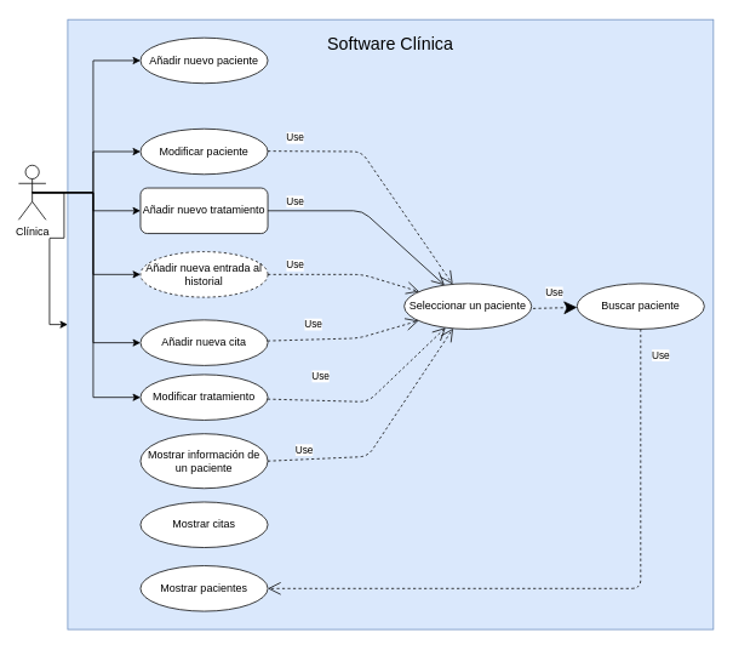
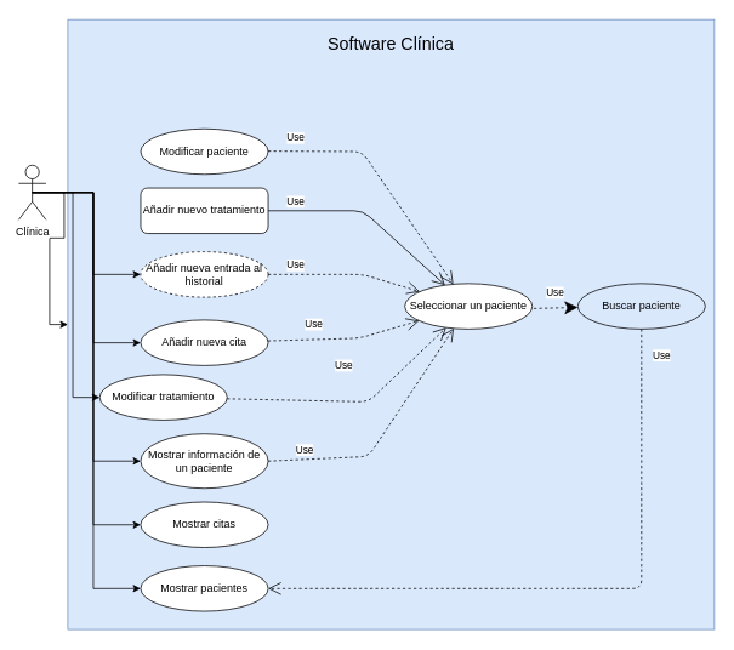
- <mxCell id="14" style="edgeStyle=orthogonalEdgeStyle;rounded=0;orthogonalLoop=1;jettySize=auto;html=1;exitX=0.5;exitY=0.5;exitDx=0;exitDy=0;exitPerimeter=0;entryX=0;entryY=0.5;entryDx=0;entryDy=0;" edge="1" parent="1" source="22" target="4"><mxGeometry relative="1" as="geometry" /></mxCell>
- <mxCell id="4" value="Añadir nuevo paciente" style="ellipse;whiteSpace=wrap;html=1;" vertex="1" parent="1"><mxGeometry x="154" y="40" width="140" height="50" as="geometry" /></mxCell>
- <mxCell id="20" style="edgeStyle=orthogonalEdgeStyle;rounded=0;orthogonalLoop=1;jettySize=auto;html=1;exitX=0.5;exitY=0.5;exitDx=0;exitDy=0;exitPerimeter=0;" edge="1" parent="1" source="22" target="11"><mxGeometry relative="1" as="geometry" /></mxCell>
+ <mxCell id="20" style="edgeStyle=orthogonalEdgeStyle;rounded=0;orthogonalLoop=1;jettySize=auto;html=1;exitX=0.5;exitY=0.5;exitDx=0;exitDy=0;exitPerimeter=0;entryX=0;entryY=0.5;entryDx=0;entryDy=0;" edge="1" parent="1" source="22" target="8"><mxGeometry relative="1" as="geometry" /></mxCell>
- <mxCell id="19" style="edgeStyle=orthogonalEdgeStyle;rounded=0;orthogonalLoop=1;jettySize=auto;html=1;exitX=0.5;exitY=0.5;exitDx=0;exitDy=0;exitPerimeter=0;" edge="1" parent="1" source="22" target="6"><mxGeometry relative="1" as="geometry" /></mxCell>
+ <mxCell id="19" style="edgeStyle=orthogonalEdgeStyle;rounded=0;orthogonalLoop=1;jettySize=auto;html=1;exitX=0.5;exitY=0.5;exitDx=0;exitDy=0;exitPerimeter=0;entryX=0;entryY=0.5;entryDx=0;entryDy=0;" edge="1" parent="1" source="22" target="10"><mxGeometry relative="1" as="geometry" /></mxCell>
- <mxCell id="13" value="Buscar paciente" style="ellipse;whiteSpace=wrap;html=1;" vertex="1" parent="1"><mxGeometry x="634" y="310" width="140" height="50" as="geometry" /></mxCell>
+ <mxCell id="13" value="Buscar paciente" style="ellipse;whiteSpace=wrap;html=1;fillColor=#dae8fc;" vertex="1" parent="1"><mxGeometry x="634" y="310" width="140" height="50" as="geometry" /></mxCell>
- <mxCell id="12" value="Modificar tratamiento" style="ellipse;whiteSpace=wrap;html=1;" vertex="1" parent="1"><mxGeometry x="154" y="410" width="140" height="50" as="geometry" /></mxCell>
+ <mxCell id="12" value="Modificar tratamiento" style="ellipse;whiteSpace=wrap;html=1;" vertex="1" parent="1"><mxGeometry x="109" y="410" width="140" height="50" as="geometry" /></mxCell>
+ <mxCell id="21" style="edgeStyle=orthogonalEdgeStyle;rounded=0;orthogonalLoop=1;jettySize=auto;html=1;exitX=0.5;exitY=0.5;exitDx=0;exitDy=0;exitPerimeter=0;entryX=0;entryY=0.5;entryDx=0;entryDy=0;" edge="1" parent="1" source="22" target="3"><mxGeometry relative="1" as="geometry" /></mxCell>
